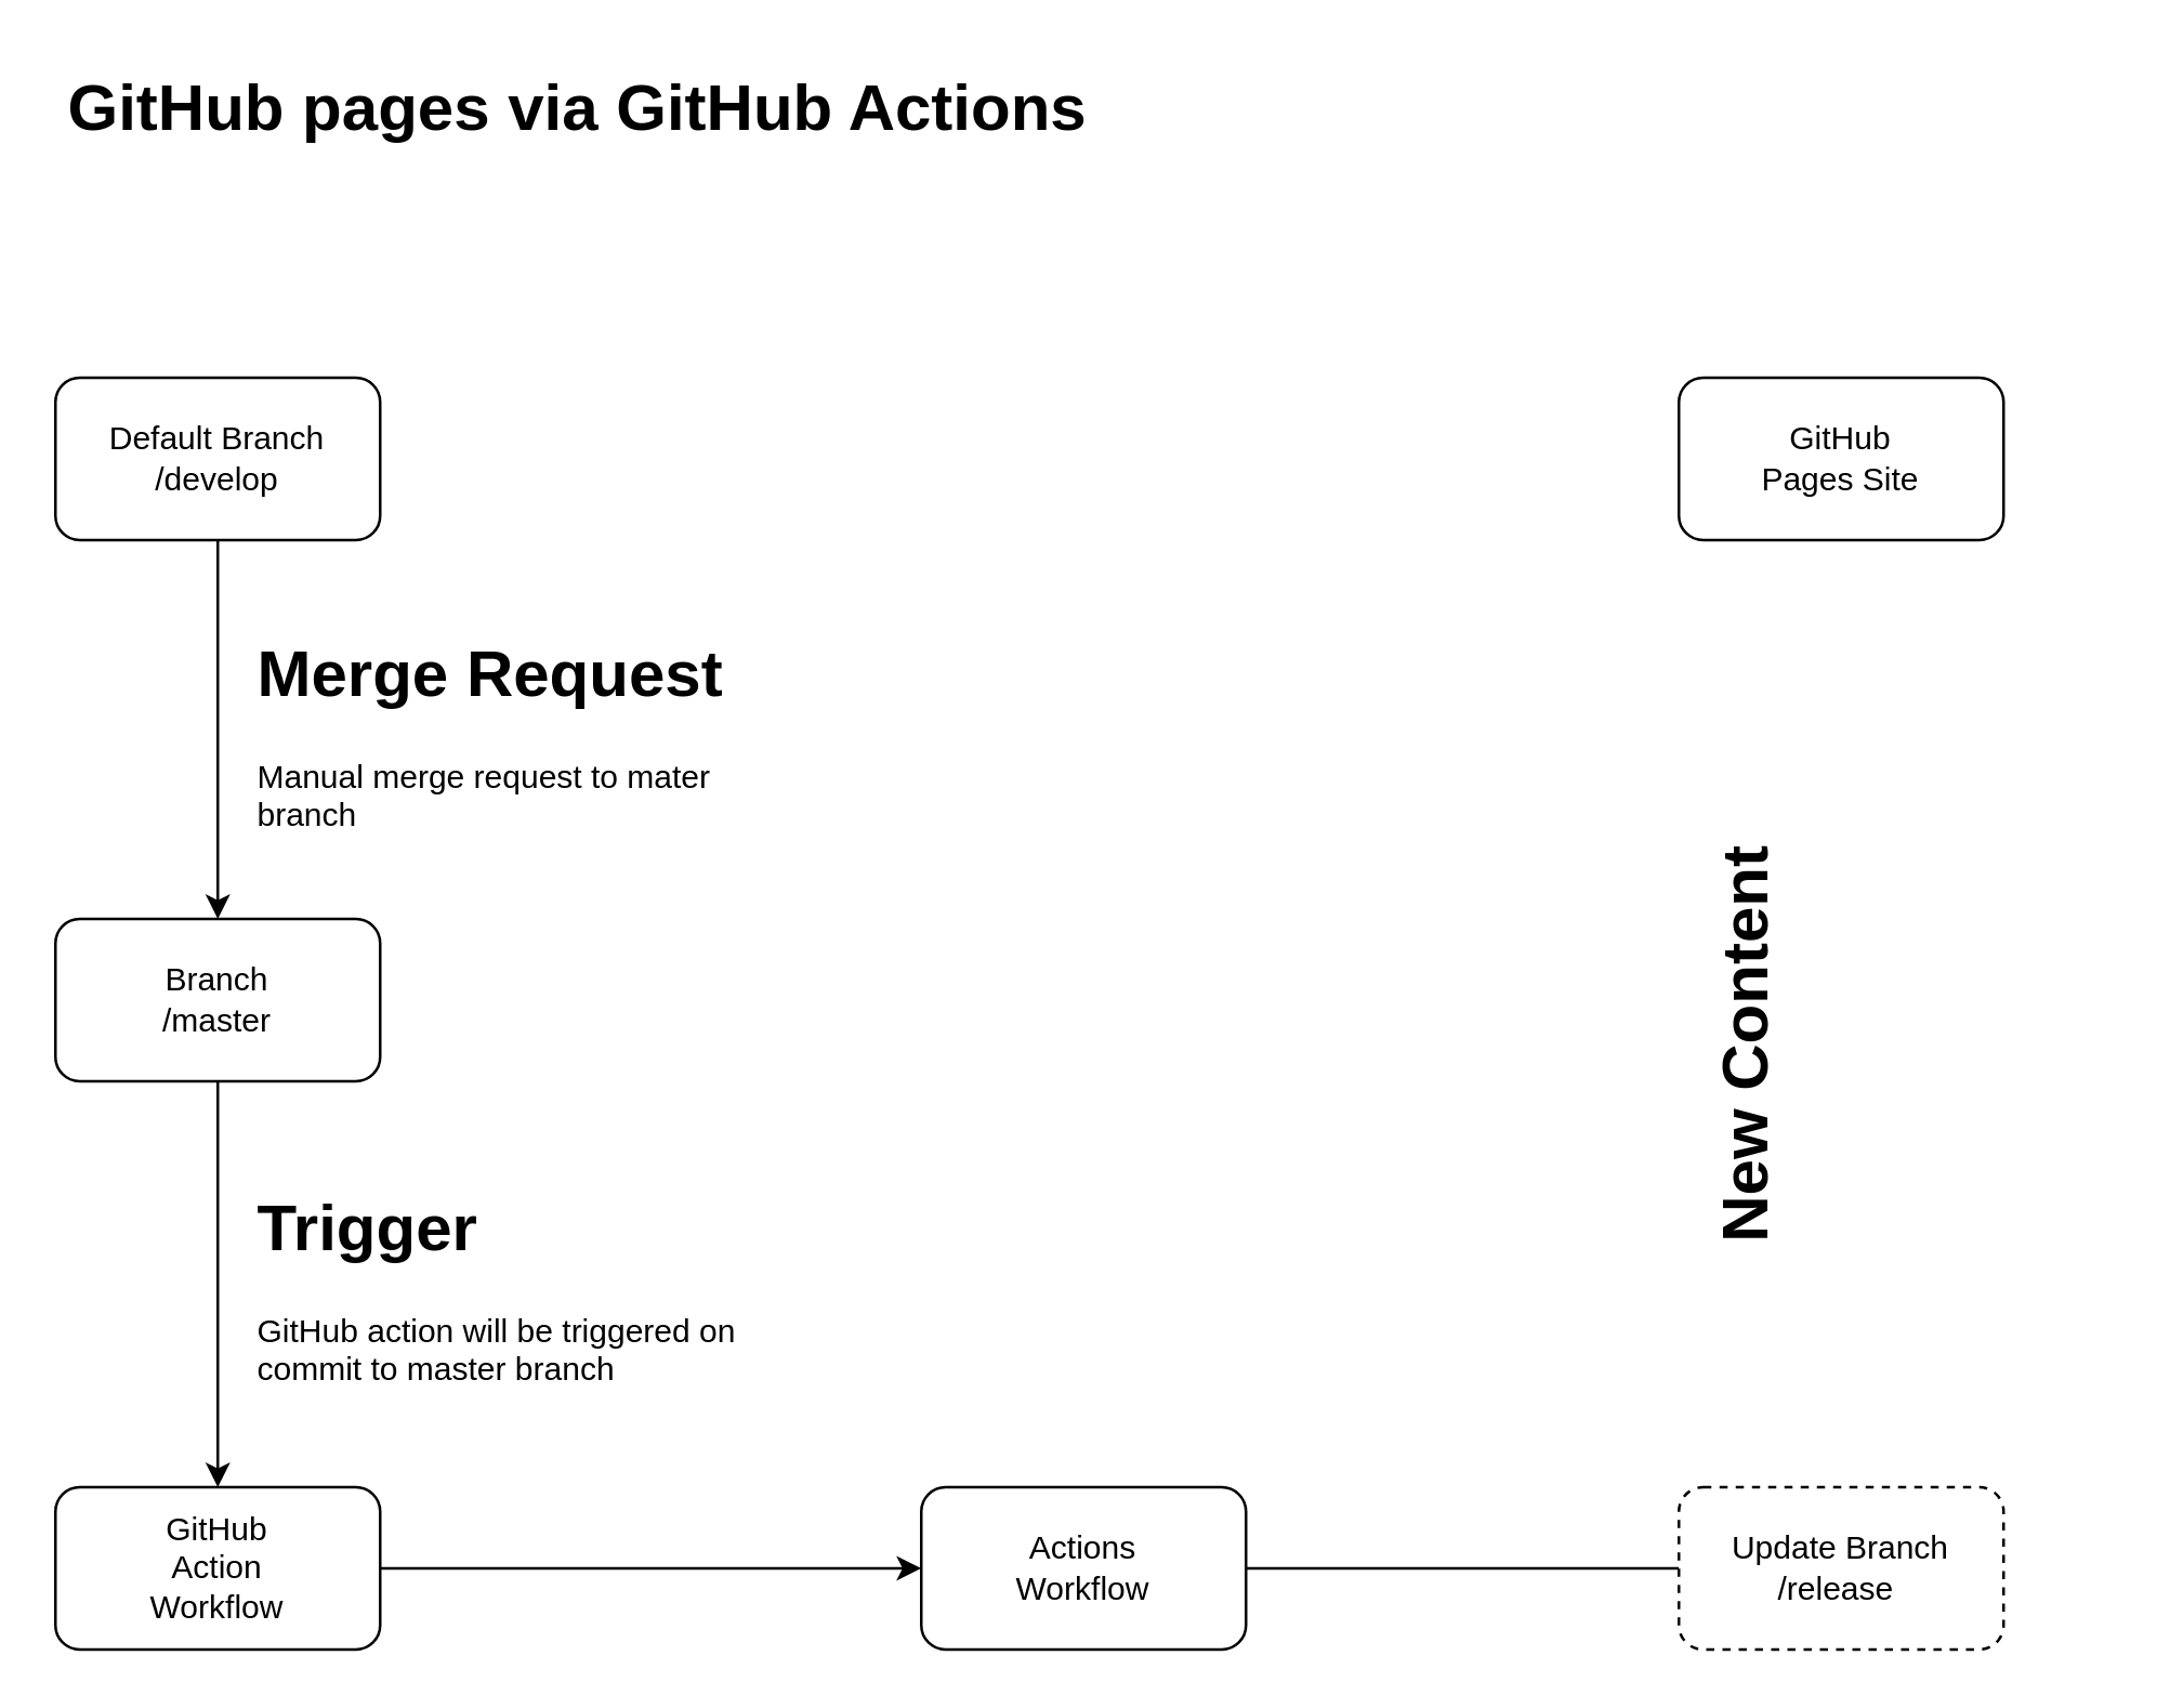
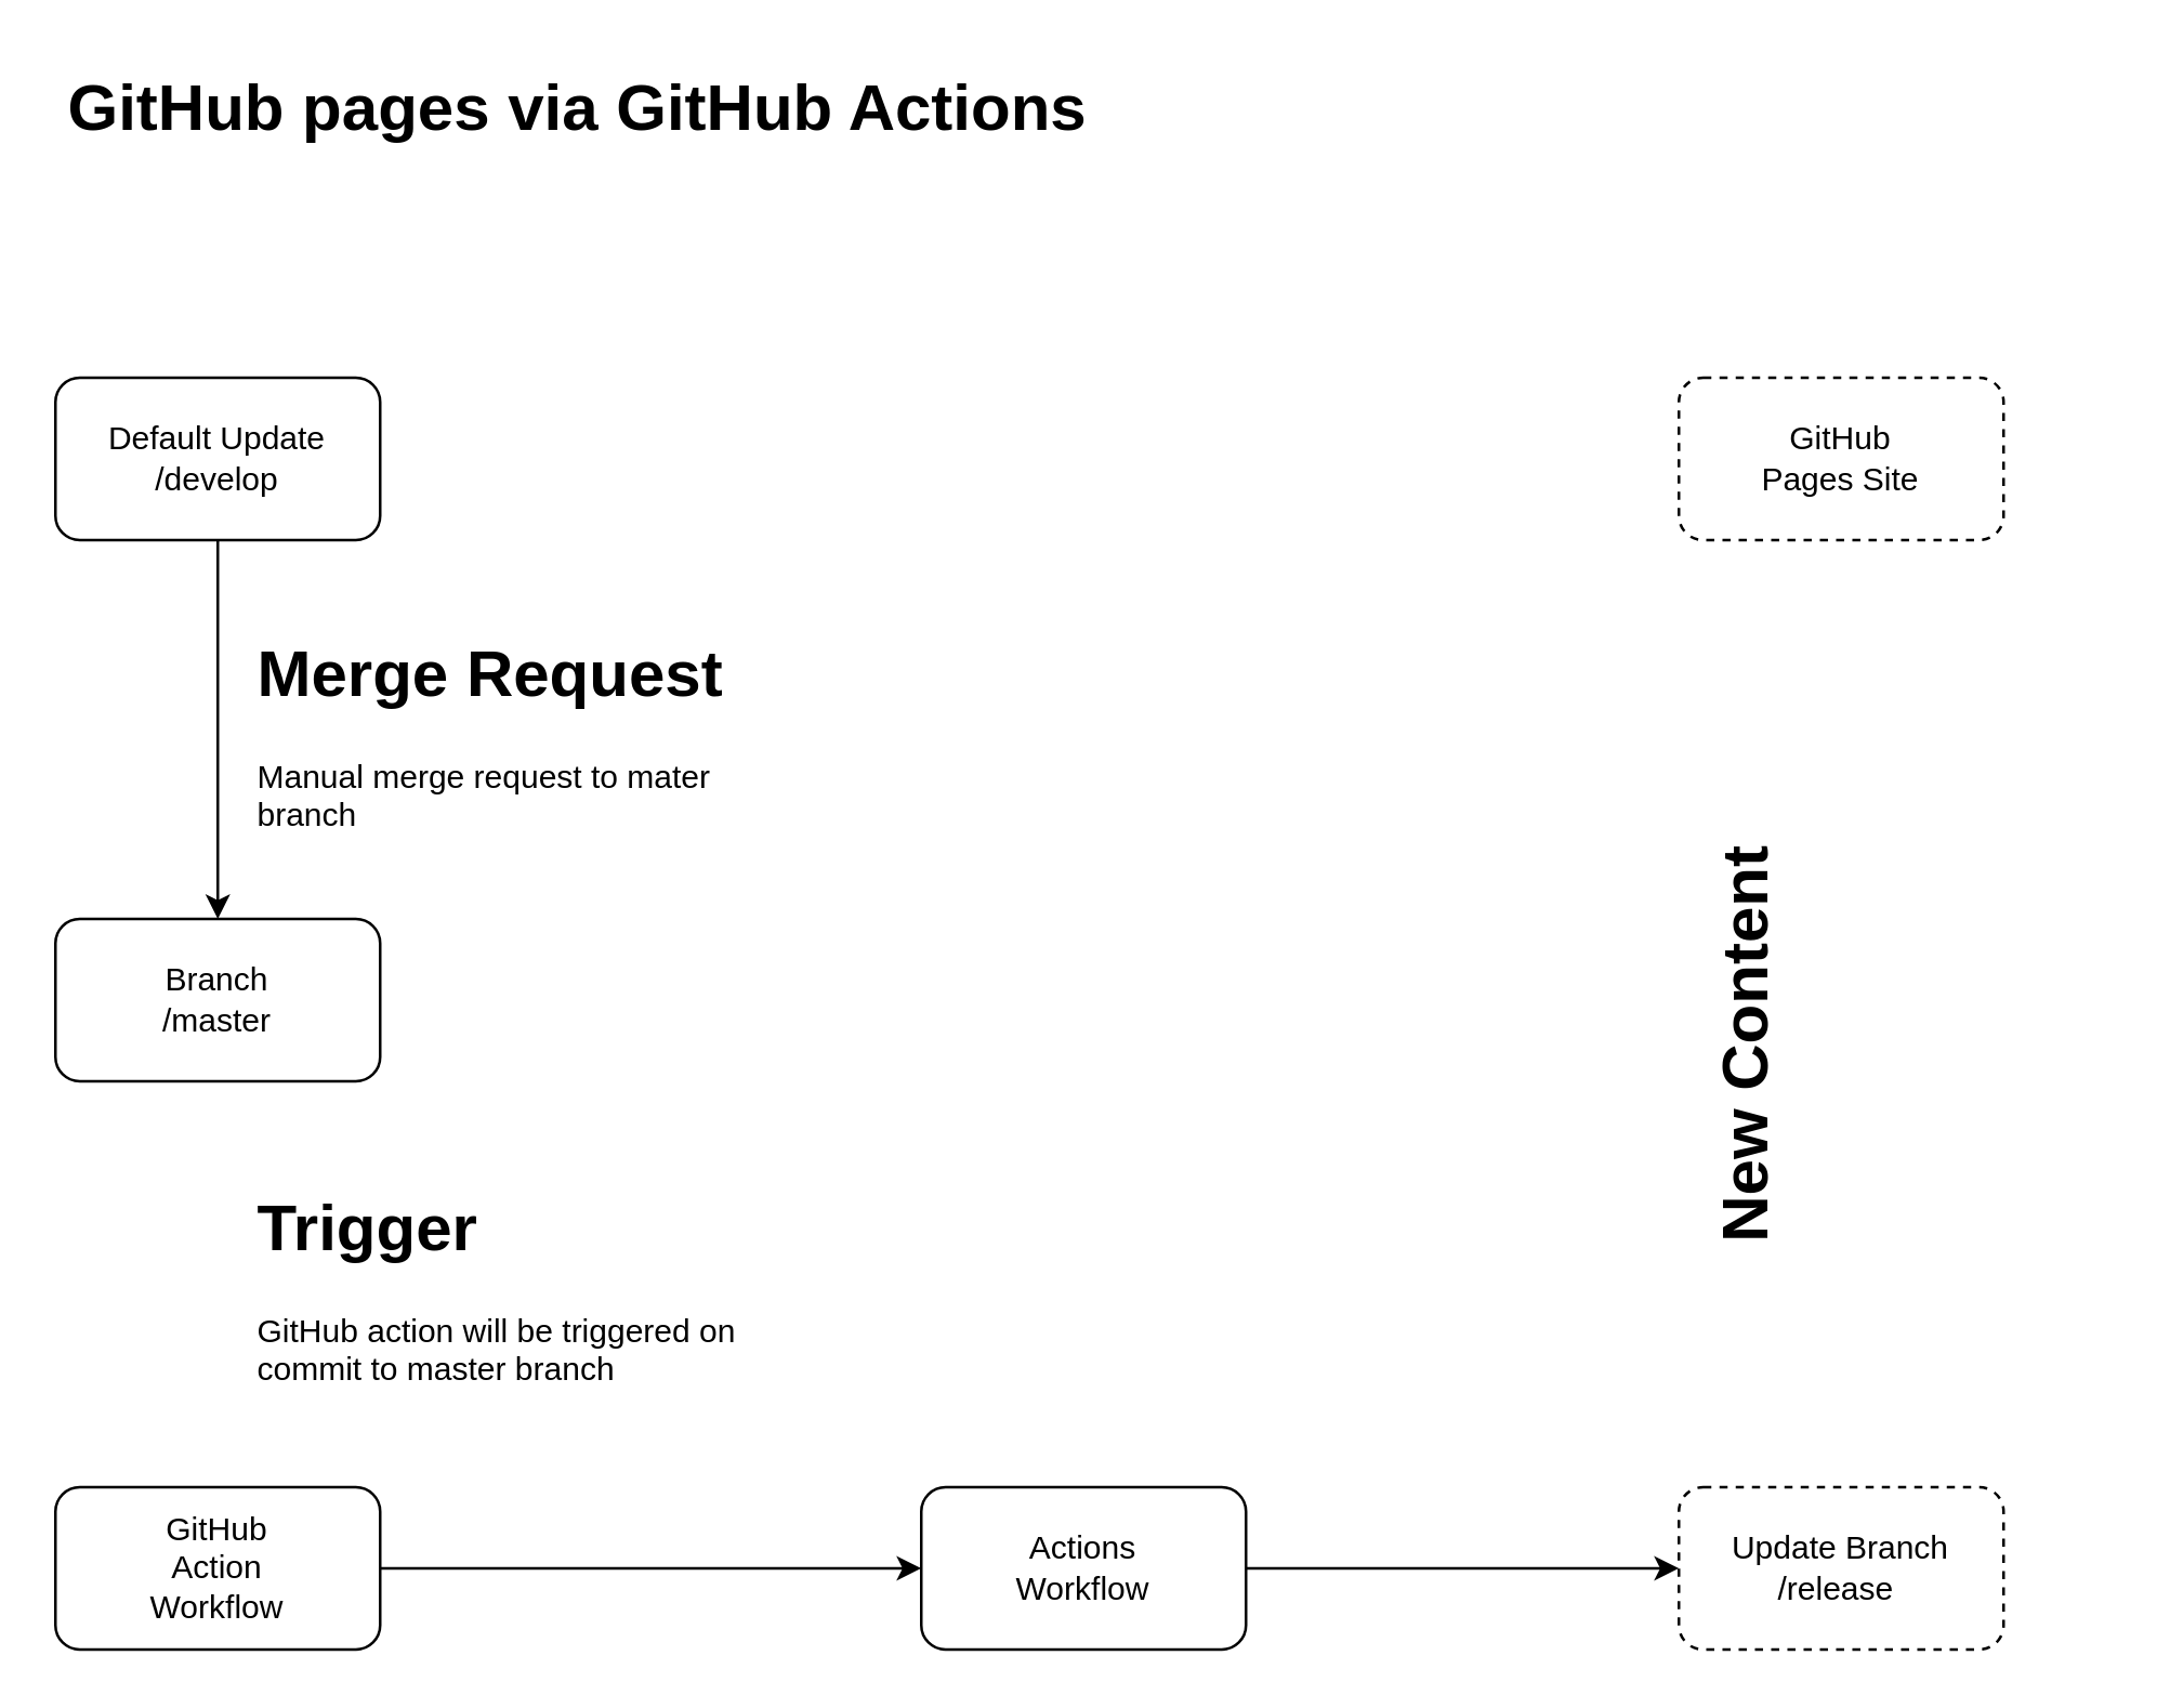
- <mxCell id="4" value="Default Branch&lt;br&gt;/develop" style="rounded=1;whiteSpace=wrap;html=1;" vertex="1" parent="1"><mxGeometry x="20" y="139" width="120" height="60" as="geometry" /></mxCell>
+ <mxCell id="4" value="Default Update&lt;br&gt;/develop" style="rounded=1;whiteSpace=wrap;html=1;" vertex="1" parent="1"><mxGeometry x="20" y="139" width="120" height="60" as="geometry" /></mxCell>
- <mxCell id="14" value="GitHub&lt;br&gt;Pages Site" style="whiteSpace=wrap;html=1;rounded=1;" vertex="1" parent="1"><mxGeometry x="620" y="139" width="120" height="60" as="geometry" /></mxCell>
+ <mxCell id="14" value="GitHub&lt;br&gt;Pages Site" style="whiteSpace=wrap;html=1;rounded=1;dashed=1;" vertex="1" parent="1"><mxGeometry x="620" y="139" width="120" height="60" as="geometry" /></mxCell>
- <mxCell id="8" style="edgeStyle=orthogonalEdgeStyle;rounded=0;orthogonalLoop=1;jettySize=auto;html=1;" edge="1" parent="1" source="9" target="6"><mxGeometry relative="1" as="geometry" /></mxCell>
- <mxCell id="11" value="" style="edgeStyle=orthogonalEdgeStyle;rounded=0;orthogonalLoop=1;jettySize=auto;html=1;endArrow=none;" edge="1" parent="1" source="12" target="13"><mxGeometry relative="1" as="geometry" /></mxCell>
+ <mxCell id="11" value="" style="edgeStyle=orthogonalEdgeStyle;rounded=0;orthogonalLoop=1;jettySize=auto;html=1;" edge="1" parent="1" source="12" target="13"><mxGeometry relative="1" as="geometry" /></mxCell>
